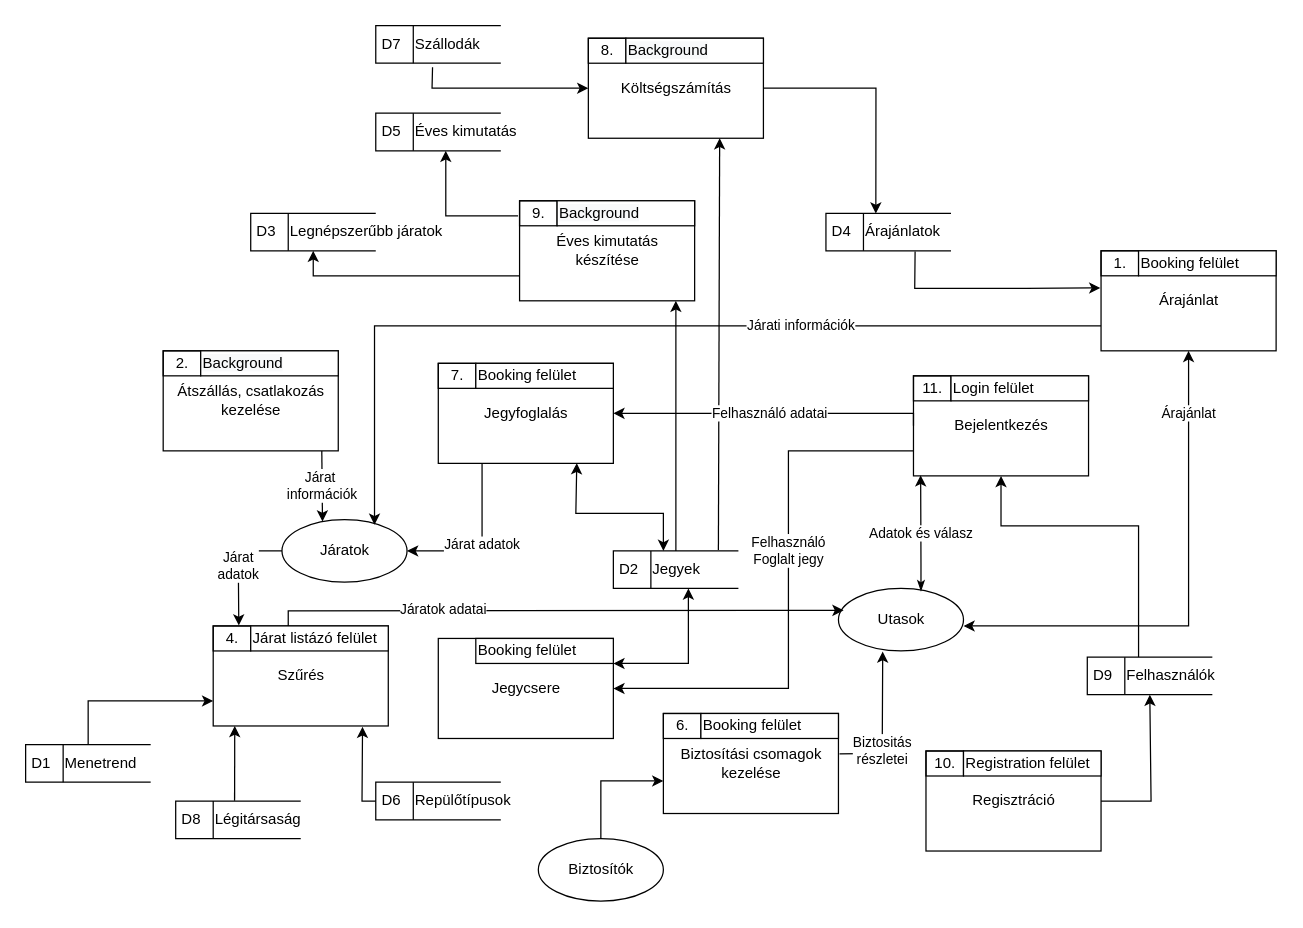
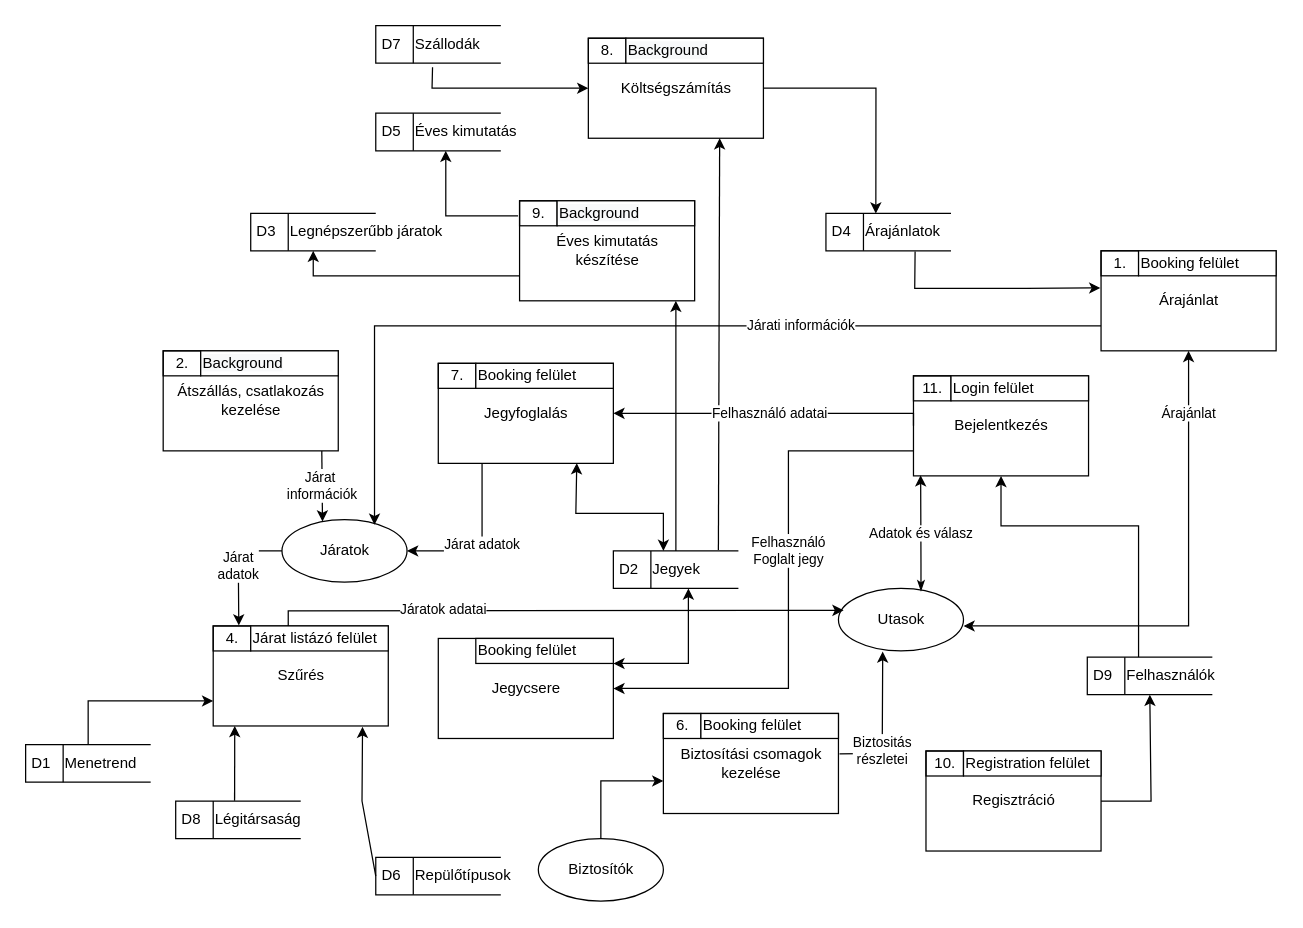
- <mxCell id="37" value="D6&lt;span style=&quot;white-space: pre&quot;&gt;&#09;&lt;/span&gt;Repülőtípusok" style="html=1;dashed=0;whitespace=wrap;shape=mxgraph.dfd.dataStoreID;align=left;spacingLeft=3;points=[[0,0],[0.5,0],[1,0],[0,0.5],[1,0.5],[0,1],[0.5,1],[1,1]];" parent="1" vertex="1"><mxGeometry x="300" y="625" width="100" height="30" as="geometry" /></mxCell>
+ <mxCell id="37" value="D6&lt;span style=&quot;white-space: pre&quot;&gt;&#09;&lt;/span&gt;Repülőtípusok" style="html=1;dashed=0;whitespace=wrap;shape=mxgraph.dfd.dataStoreID;align=left;spacingLeft=3;points=[[0,0],[0.5,0],[1,0],[0,0.5],[1,0.5],[0,1],[0.5,1],[1,1]];" parent="1" vertex="1"><mxGeometry x="300" y="685" width="100" height="30" as="geometry" /></mxCell>
